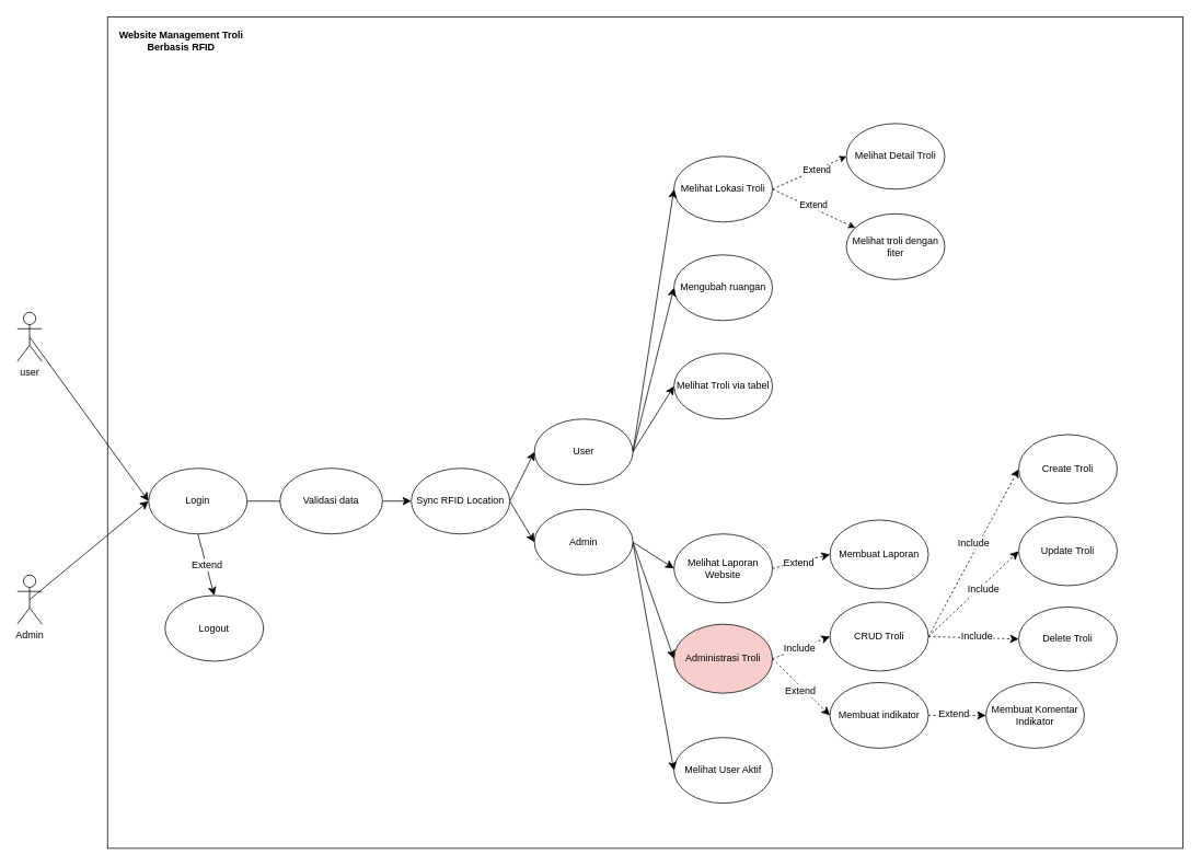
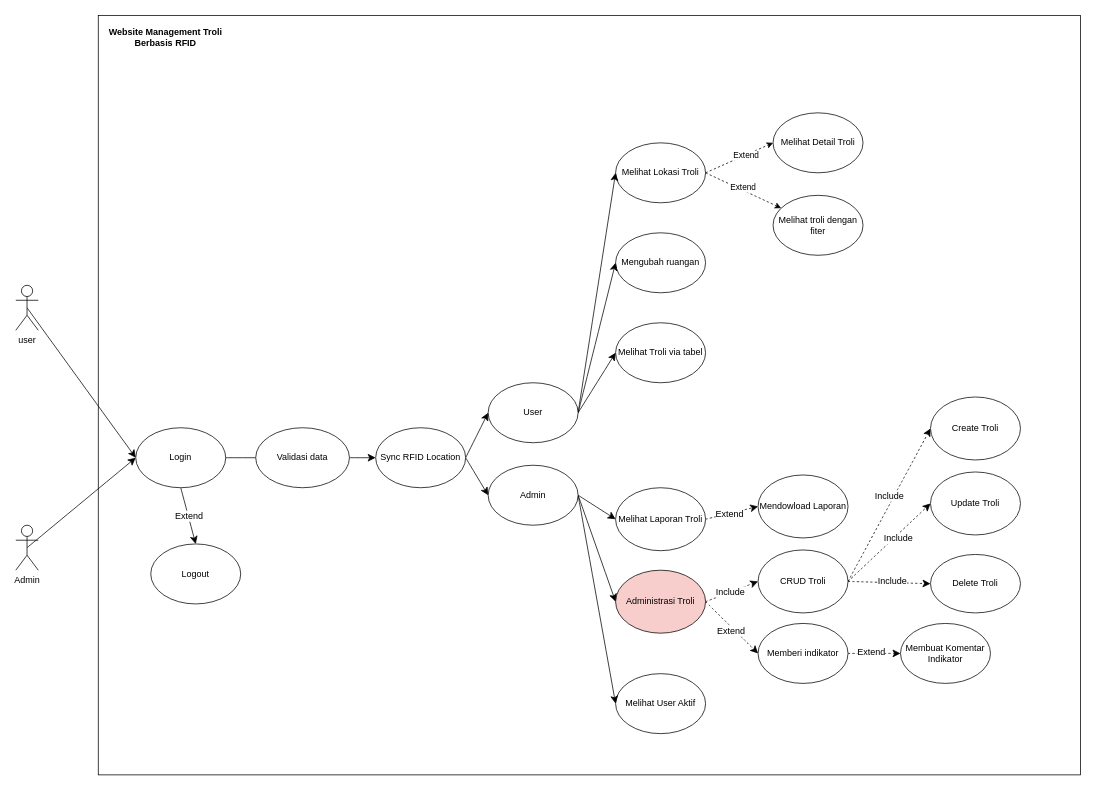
- <mxCell id="43" value="Membuat Laporan" style="ellipse;whiteSpace=wrap;html=1;" parent="1" vertex="1"><mxGeometry x="1010" y="633" width="120" height="84" as="geometry" /></mxCell>
+ <mxCell id="43" value="Mendowload Laporan" style="ellipse;whiteSpace=wrap;html=1;" parent="1" vertex="1"><mxGeometry x="1010" y="633" width="120" height="84" as="geometry" /></mxCell>
- <mxCell id="42" value="Melihat Laporan Website" style="ellipse;whiteSpace=wrap;html=1;" parent="1" vertex="1"><mxGeometry x="820" y="650" width="120" height="84" as="geometry" /></mxCell>
+ <mxCell id="42" value="Melihat Laporan Troli" style="ellipse;whiteSpace=wrap;html=1;" parent="1" vertex="1"><mxGeometry x="820" y="650" width="120" height="84" as="geometry" /></mxCell>
- <mxCell id="37" value="Membuat indikator" style="ellipse;whiteSpace=wrap;html=1;" parent="1" vertex="1"><mxGeometry x="1010" y="831" width="120" height="80" as="geometry" /></mxCell>
+ <mxCell id="37" value="Memberi indikator" style="ellipse;whiteSpace=wrap;html=1;" parent="1" vertex="1"><mxGeometry x="1010" y="831" width="120" height="80" as="geometry" /></mxCell>
